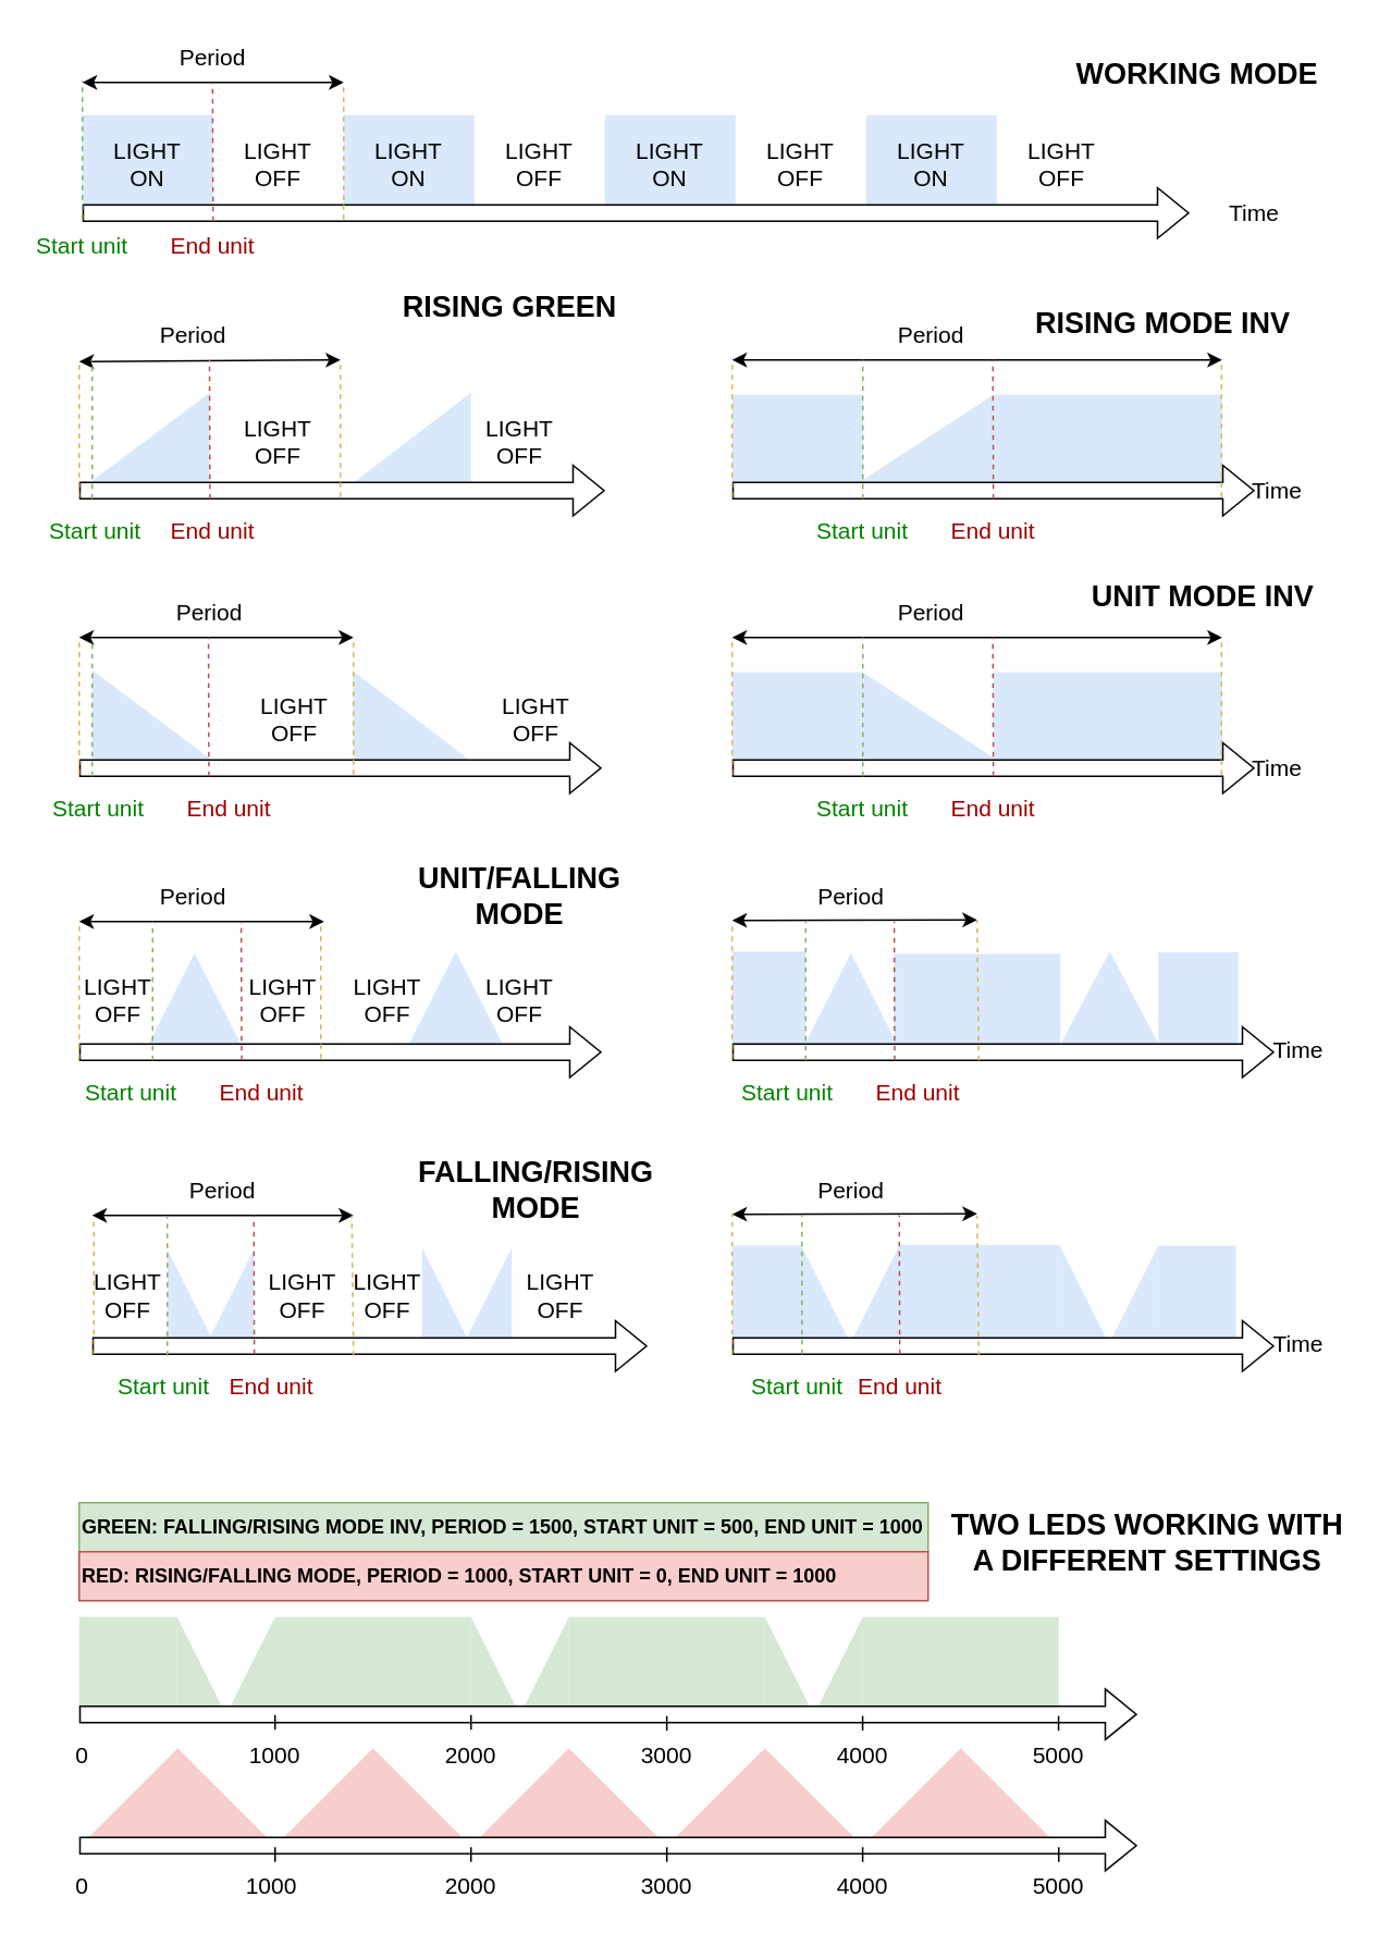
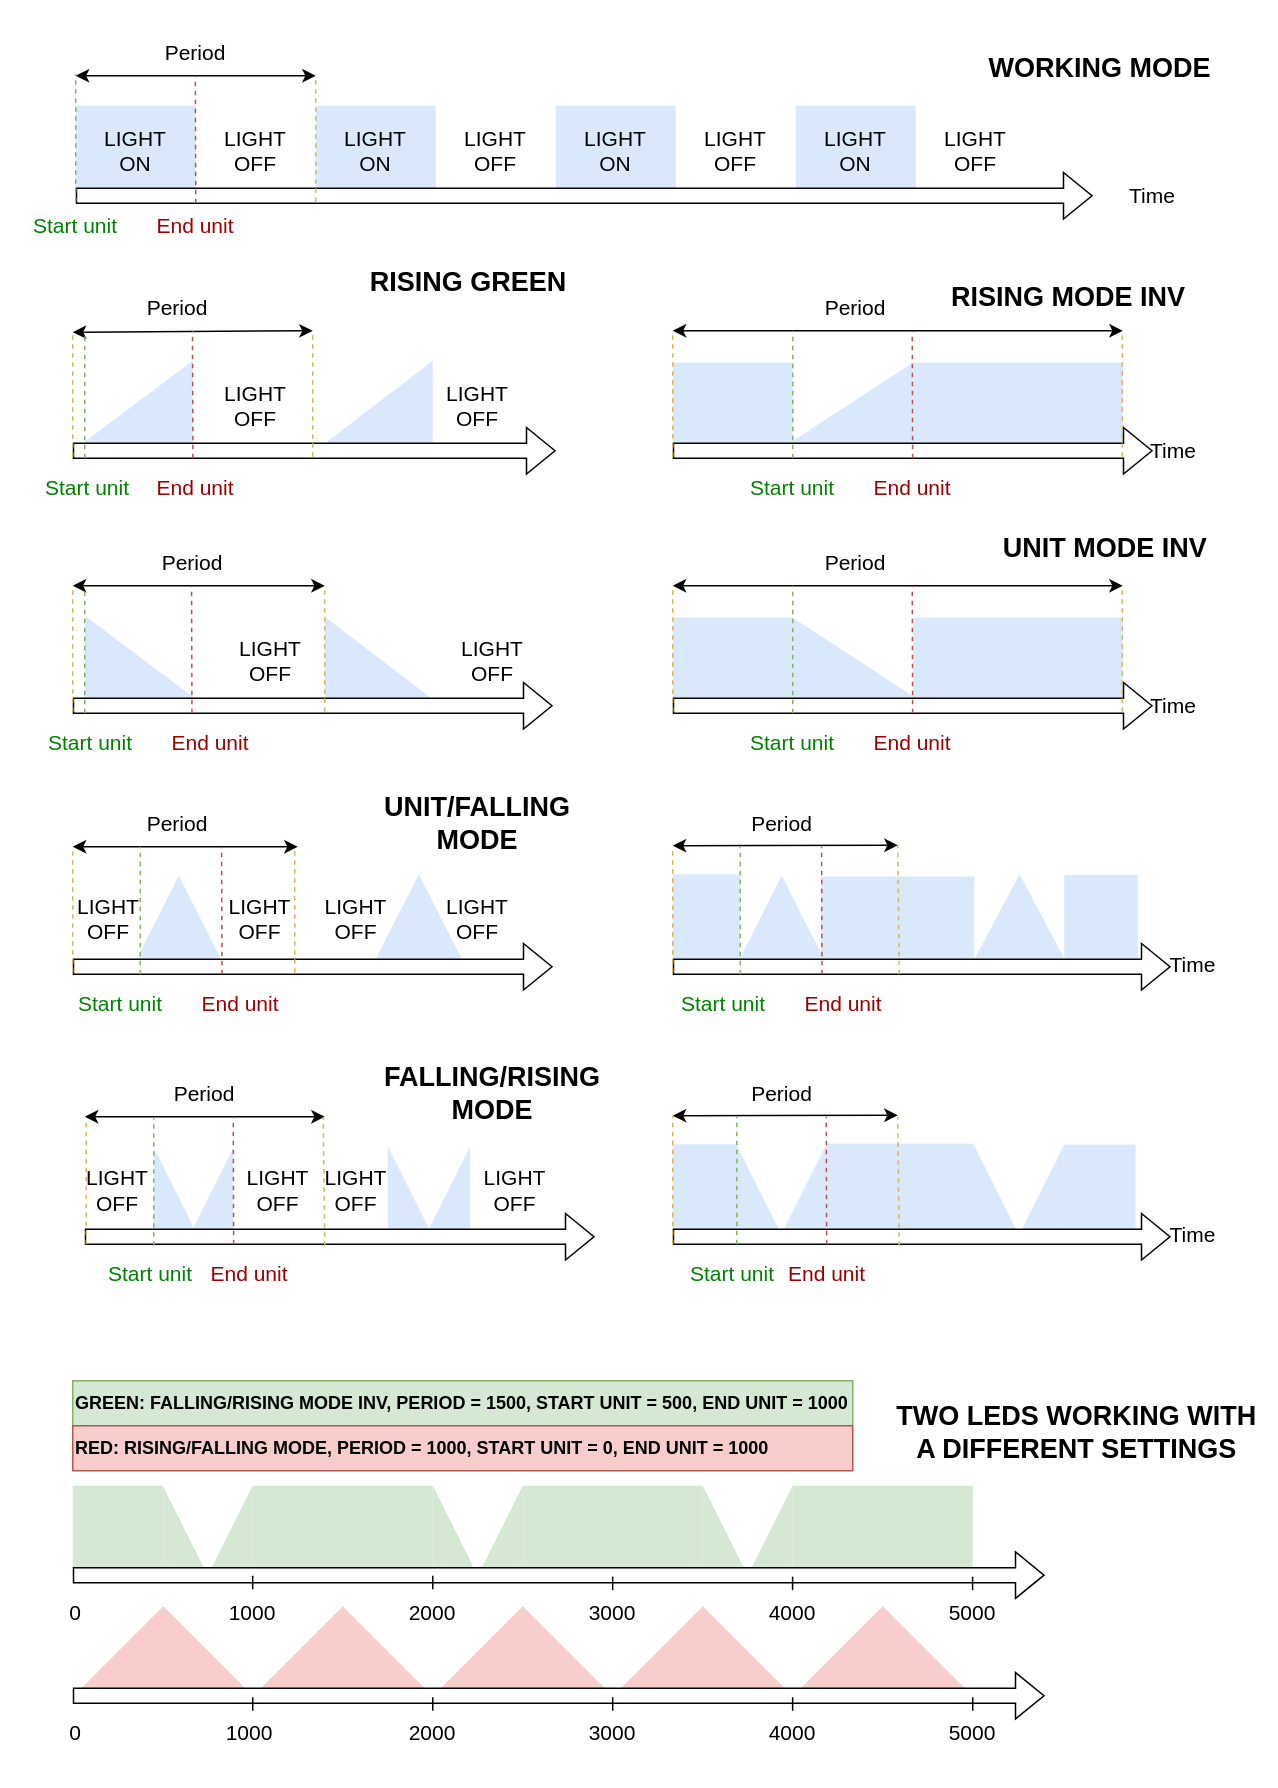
- <mxCell id="145" value="TWO LEDS WORKING WITH A DIFFERENT SETTINGS" style="text;html=1;strokeColor=none;fillColor=none;align=center;verticalAlign=middle;whiteSpace=wrap;rounded=0;fontSize=18;fontStyle=1" vertex="1" parent="1"><mxGeometry x="575.38" y="920" width="254.62" height="50" as="geometry" /></mxCell>
+ <mxCell id="145" value="TWO LEDS WORKING WITH A DIFFERENT SETTINGS" style="text;html=1;strokeColor=none;fillColor=none;align=center;verticalAlign=middle;whiteSpace=wrap;rounded=0;fontSize=18;fontStyle=1" vertex="1" parent="1"><mxGeometry x="590.38" y="930" width="254.62" height="50" as="geometry" /></mxCell>
